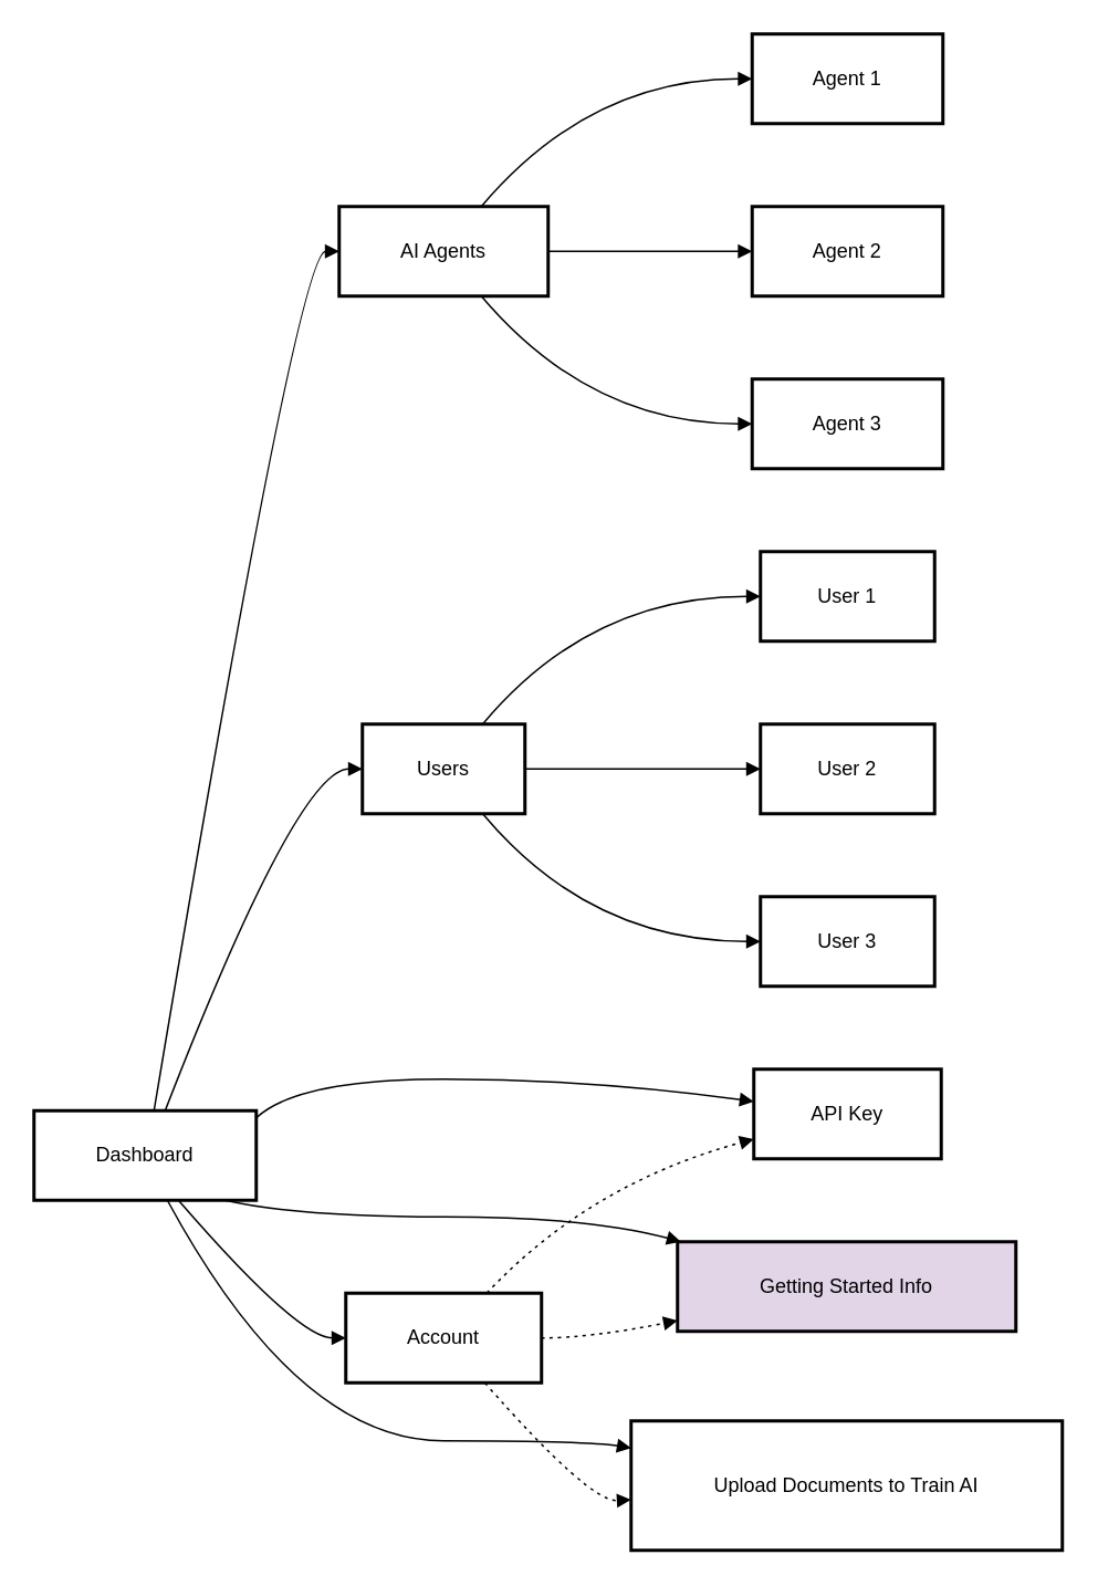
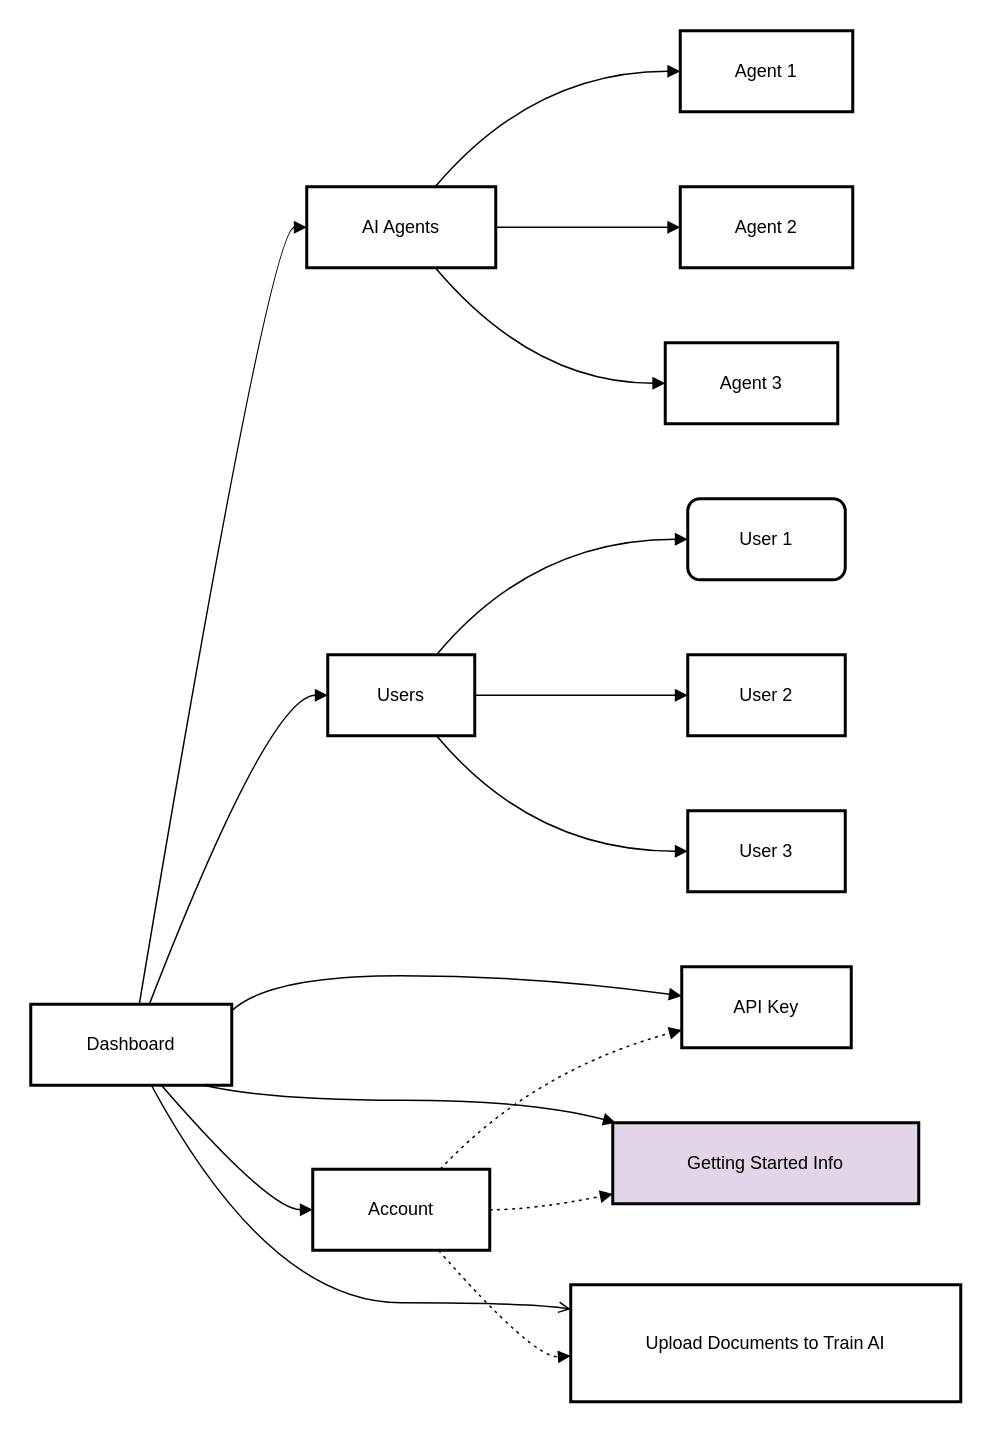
- <mxCell id="11" value="Agent 3" style="whiteSpace=wrap;strokeWidth=2;" vertex="1" parent="1"><mxGeometry x="453" y="228" width="115" height="54" as="geometry" /></mxCell>
+ <mxCell id="11" value="Agent 3" style="whiteSpace=wrap;strokeWidth=2;" vertex="1" parent="1"><mxGeometry x="443" y="228" width="115" height="54" as="geometry" /></mxCell>
- <mxCell id="12" value="User 1" style="whiteSpace=wrap;strokeWidth=2;" vertex="1" parent="1"><mxGeometry x="458" y="332" width="105" height="54" as="geometry" /></mxCell>
+ <mxCell id="12" value="User 1" style="whiteSpace=wrap;strokeWidth=2;rounded=1;" vertex="1" parent="1"><mxGeometry x="458" y="332" width="105" height="54" as="geometry" /></mxCell>
- <mxCell id="19" value="" style="curved=1;startArrow=none;endArrow=block;exitX=0.6;exitY=1;entryX=0;entryY=0.21;" edge="1" parent="1" source="2" target="7"><mxGeometry relative="1" as="geometry"><Array as="points"><mxPoint x="179" y="868" /><mxPoint x="355" y="868" /></Array></mxGeometry></mxCell>
+ <mxCell id="19" value="" style="curved=1;startArrow=none;endArrow=open;exitX=0.6;exitY=1;entryX=0;entryY=0.21;" edge="1" parent="1" source="2" target="7"><mxGeometry relative="1" as="geometry"><Array as="points"><mxPoint x="179" y="868" /><mxPoint x="355" y="868" /></Array></mxGeometry></mxCell>
